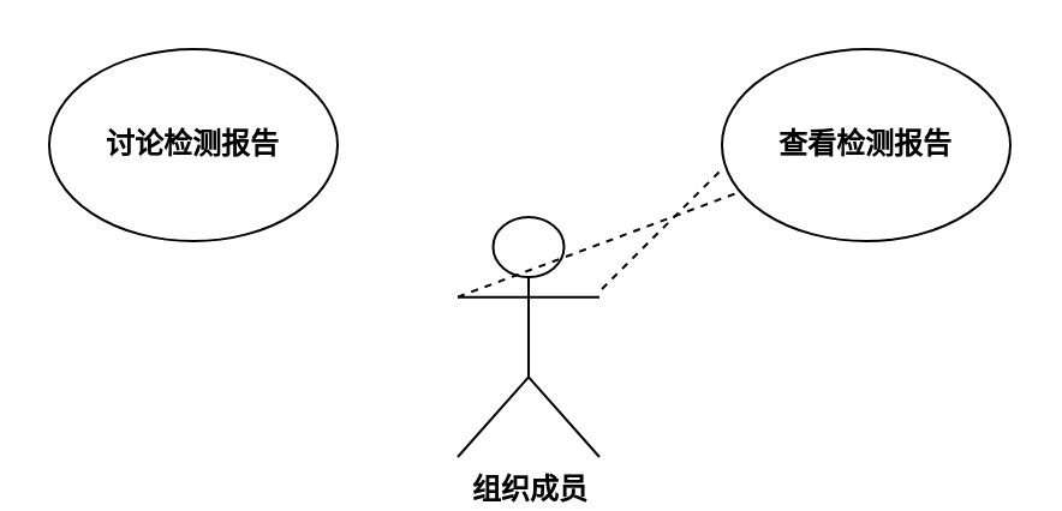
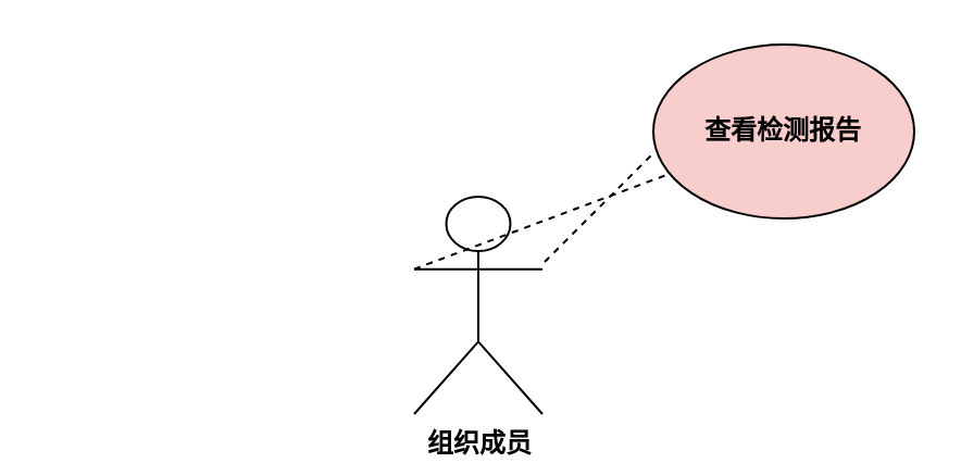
- <mxCell id="6" value="讨论检测报告" style="ellipse;whiteSpace=wrap;html=1;fontStyle=1" vertex="1" parent="1"><mxGeometry x="20" y="20" width="120" height="80" as="geometry" /></mxCell>
- <mxCell id="4" value="查看检测报告" style="ellipse;whiteSpace=wrap;html=1;fontStyle=1" vertex="1" parent="1"><mxGeometry x="300" y="20" width="120" height="80" as="geometry" /></mxCell>
+ <mxCell id="4" value="查看检测报告" style="ellipse;whiteSpace=wrap;html=1;fontStyle=1;fillColor=#f8cecc;" vertex="1" parent="1"><mxGeometry x="300" y="20" width="120" height="80" as="geometry" /></mxCell>
